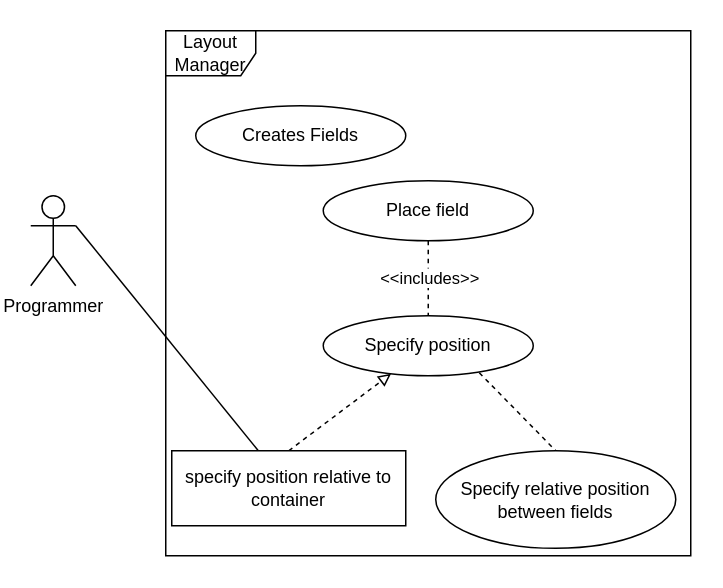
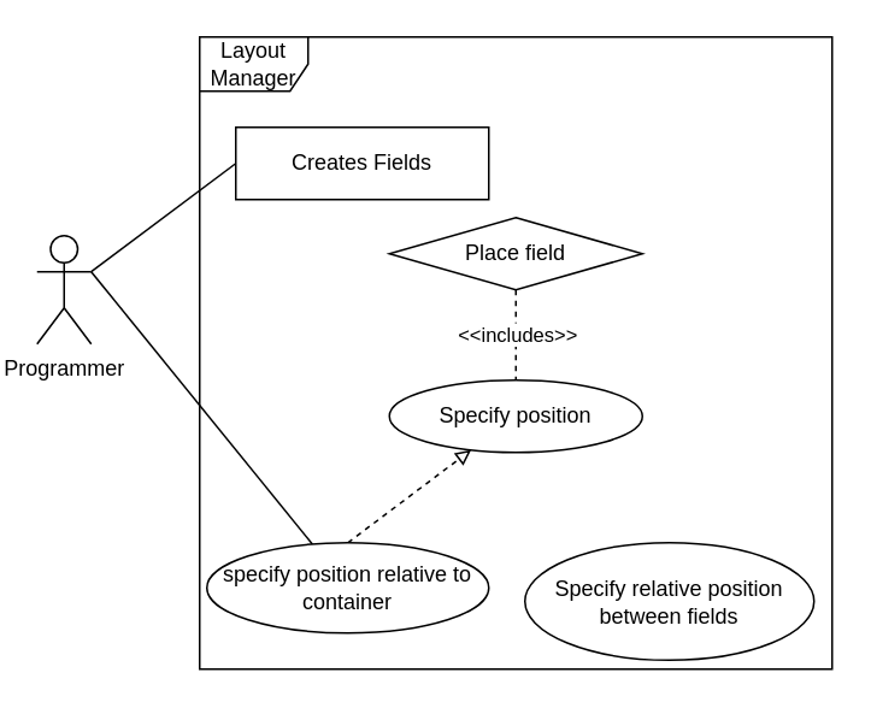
- <mxCell id="6" value="Creates Fields" style="ellipse;whiteSpace=wrap;html=1;" vertex="1" parent="1"><mxGeometry x="130" y="70" width="140" height="40" as="geometry" /></mxCell>
+ <mxCell id="6" value="Creates Fields" style="whiteSpace=wrap;html=1;rounded=0;" vertex="1" parent="1"><mxGeometry x="130" y="70" width="140" height="40" as="geometry" /></mxCell>
+ <mxCell id="2" style="edgeStyle=none;rounded=0;orthogonalLoop=1;jettySize=auto;html=1;exitX=1;exitY=0.333;exitDx=0;exitDy=0;exitPerimeter=0;entryX=0;entryY=0.5;entryDx=0;entryDy=0;endArrow=none;endFill=0;" edge="1" parent="1" source="4" target="6"><mxGeometry relative="1" as="geometry" /></mxCell>
- <mxCell id="9" value="Place field" style="ellipse;whiteSpace=wrap;html=1;" vertex="1" parent="1"><mxGeometry x="215" y="120" width="140" height="40" as="geometry" /></mxCell>
+ <mxCell id="9" value="Place field" style="rhombus;whiteSpace=wrap;html=1;" vertex="1" parent="1"><mxGeometry x="215" y="120" width="140" height="40" as="geometry" /></mxCell>
- <mxCell id="10" style="edgeStyle=none;rounded=0;orthogonalLoop=1;jettySize=auto;html=1;exitX=0.743;exitY=0.95;exitDx=0;exitDy=0;entryX=0.5;entryY=0;entryDx=0;entryDy=0;dashed=1;endArrow=none;endFill=0;exitPerimeter=0;" edge="1" parent="1" source="11" target="12"><mxGeometry relative="1" as="geometry" /></mxCell>
- <mxCell id="14" value="specify position relative to container" style="whiteSpace=wrap;html=1;rounded=0;" vertex="1" parent="1"><mxGeometry x="114" y="300" width="156" height="50" as="geometry" /></mxCell>
+ <mxCell id="14" value="specify position relative to container" style="ellipse;whiteSpace=wrap;html=1;" vertex="1" parent="1"><mxGeometry x="114" y="300" width="156" height="50" as="geometry" /></mxCell>
